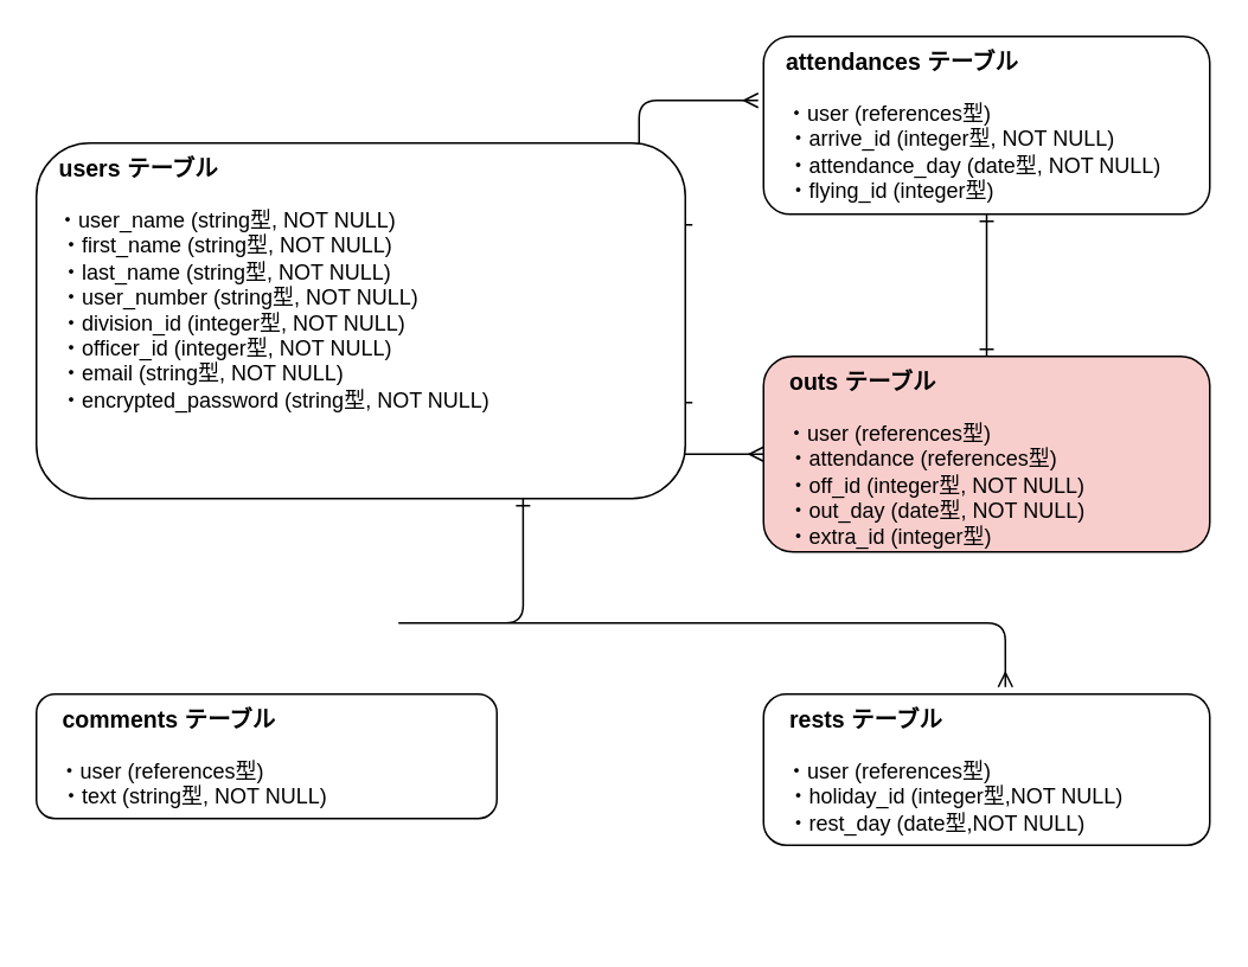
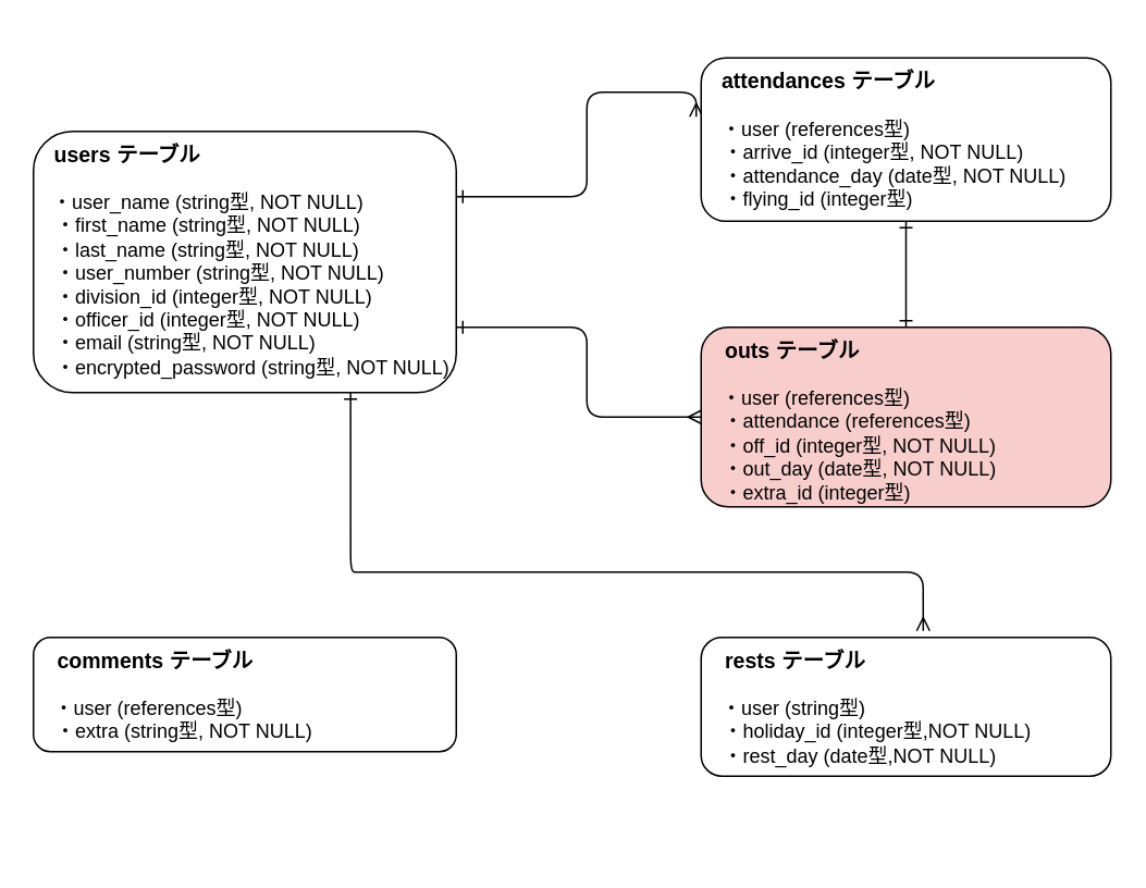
- <mxCell id="7" value="&lt;font style=&quot;font-size: 12px&quot;&gt;&lt;b&gt;&lt;span style=&quot;font-size: 11px&quot;&gt;　&lt;/span&gt;&lt;font style=&quot;font-size: 13px&quot;&gt;attendances&lt;/font&gt;&lt;font style=&quot;font-size: 13px&quot;&gt;&amp;nbsp;&lt;/font&gt;&lt;font style=&quot;font-size: 13px&quot;&gt;&lt;font style=&quot;font-size: 13px&quot;&gt;テーブル&lt;br&gt;&lt;/font&gt;&lt;/font&gt;&lt;/b&gt;&lt;font style=&quot;font-size: 12px&quot;&gt;&lt;br&gt;&lt;span style=&quot;font-size: 11px&quot;&gt;　&lt;/span&gt;&lt;font style=&quot;font-size: 12px&quot;&gt;・&lt;font style=&quot;font-size: 12px&quot;&gt;&lt;span&gt;user (references型)&lt;br&gt;&lt;/span&gt;&lt;/font&gt;　&lt;font style=&quot;font-size: 12px&quot;&gt;&lt;span&gt;・arrive_id&amp;nbsp;&lt;/span&gt;&lt;/font&gt;(integer型, NOT NULL)&lt;br&gt;　・&lt;font style=&quot;font-size: 12px&quot;&gt;attendance_day (date型, NOT NULL)&lt;/font&gt;&lt;br&gt;　・flying_id (integer型)&lt;br&gt;　&lt;/font&gt;&lt;/font&gt;&lt;/font&gt;&lt;font style=&quot;font-size: 12px&quot;&gt;&lt;font style=&quot;font-size: 12px&quot;&gt;&lt;br&gt;　&lt;br&gt;　&lt;br&gt;　&lt;/font&gt;&lt;br&gt;&lt;/font&gt;" style="whiteSpace=wrap;html=1;verticalAlign=top;align=left;fontFamily=Helvetica;rounded=1;" parent="1" vertex="1"><mxGeometry x="429" y="20" width="251" height="100" as="geometry" /></mxCell>
+ <mxCell id="7" value="&lt;font style=&quot;font-size: 12px&quot;&gt;&lt;b&gt;&lt;span style=&quot;font-size: 11px&quot;&gt;　&lt;/span&gt;&lt;font style=&quot;font-size: 13px&quot;&gt;attendances&lt;/font&gt;&lt;font style=&quot;font-size: 13px&quot;&gt;&amp;nbsp;&lt;/font&gt;&lt;font style=&quot;font-size: 13px&quot;&gt;&lt;font style=&quot;font-size: 13px&quot;&gt;テーブル&lt;br&gt;&lt;/font&gt;&lt;/font&gt;&lt;/b&gt;&lt;font style=&quot;font-size: 12px&quot;&gt;&lt;br&gt;&lt;span style=&quot;font-size: 11px&quot;&gt;　&lt;/span&gt;&lt;font style=&quot;font-size: 12px&quot;&gt;・&lt;font style=&quot;font-size: 12px&quot;&gt;&lt;span&gt;user (references型)&lt;br&gt;&lt;/span&gt;&lt;/font&gt;　&lt;font style=&quot;font-size: 12px&quot;&gt;&lt;span&gt;・arrive_id&amp;nbsp;&lt;/span&gt;&lt;/font&gt;(integer型, NOT NULL)&lt;br&gt;　・&lt;font style=&quot;font-size: 12px&quot;&gt;attendance_day (date型, NOT NULL)&lt;/font&gt;&lt;br&gt;　・flying_id (integer型)&lt;br&gt;　&lt;/font&gt;&lt;/font&gt;&lt;/font&gt;&lt;font style=&quot;font-size: 12px&quot;&gt;&lt;font style=&quot;font-size: 12px&quot;&gt;&lt;br&gt;　&lt;br&gt;　&lt;br&gt;　&lt;/font&gt;&lt;br&gt;&lt;/font&gt;" style="whiteSpace=wrap;html=1;verticalAlign=top;align=left;fontFamily=Helvetica;rounded=1;" parent="1" vertex="1"><mxGeometry x="429" y="35" width="251" height="100" as="geometry" /></mxCell>
- <mxCell id="5" value="&lt;font style=&quot;font-size: 12px&quot;&gt;&lt;span style=&quot;font-size: 11px&quot;&gt;　&lt;/span&gt;&lt;font style=&quot;font-size: 13px ; font-weight: bold&quot;&gt;&lt;font style=&quot;font-size: 13px&quot;&gt;users テーブル&lt;br&gt;&lt;/font&gt;&lt;/font&gt;&lt;font style=&quot;font-size: 10px&quot;&gt;　&lt;br&gt;　&lt;/font&gt;&lt;font style=&quot;font-size: 12px&quot;&gt;・user_name (string型, NOT NULL)&lt;br&gt;　・first_name (string型, NOT NULL)&lt;br&gt;　・last_name (string型, NOT NULL)&lt;br&gt;　・user_number (string型, NOT NULL)&lt;br&gt;　・division_id&amp;nbsp;(integer型, NOT NULL)&lt;br&gt;　・officer_id&amp;nbsp;(integer型, NOT NULL)&lt;br&gt;　・&lt;/font&gt;&lt;/font&gt;&lt;font style=&quot;font-size: 12px&quot;&gt;&lt;font style=&quot;font-size: 12px&quot;&gt;&lt;font style=&quot;font-size: 12px&quot;&gt;email (string型, NOT NULL)&lt;br&gt;&lt;/font&gt;　・&lt;/font&gt;&lt;/font&gt;&lt;font style=&quot;font-size: 12px&quot;&gt;&lt;font style=&quot;font-size: 12px&quot;&gt;&lt;font style=&quot;font-size: 12px&quot;&gt;encrypted_password (string型, NOT NULL)&lt;br&gt;　&lt;br&gt;&lt;/font&gt;&lt;span style=&quot;font-size: 11px&quot;&gt;　&lt;/span&gt;&lt;br&gt;&lt;span style=&quot;font-size: 11px&quot;&gt;　&lt;/span&gt;&lt;/font&gt;&lt;br&gt;&lt;/font&gt;" style="whiteSpace=wrap;html=1;verticalAlign=top;align=left;fontFamily=Helvetica;rounded=1;" parent="1" vertex="1"><mxGeometry x="20" y="80" width="365" height="200" as="geometry" /></mxCell>
+ <mxCell id="5" value="&lt;font style=&quot;font-size: 12px&quot;&gt;&lt;span style=&quot;font-size: 11px&quot;&gt;　&lt;/span&gt;&lt;font style=&quot;font-size: 13px ; font-weight: bold&quot;&gt;&lt;font style=&quot;font-size: 13px&quot;&gt;users テーブル&lt;br&gt;&lt;/font&gt;&lt;/font&gt;&lt;font style=&quot;font-size: 10px&quot;&gt;　&lt;br&gt;　&lt;/font&gt;&lt;font style=&quot;font-size: 12px&quot;&gt;・user_name (string型, NOT NULL)&lt;br&gt;　・first_name (string型, NOT NULL)&lt;br&gt;　・last_name (string型, NOT NULL)&lt;br&gt;　・user_number (string型, NOT NULL)&lt;br&gt;　・division_id&amp;nbsp;(integer型, NOT NULL)&lt;br&gt;　・officer_id&amp;nbsp;(integer型, NOT NULL)&lt;br&gt;　・&lt;/font&gt;&lt;/font&gt;&lt;font style=&quot;font-size: 12px&quot;&gt;&lt;font style=&quot;font-size: 12px&quot;&gt;&lt;font style=&quot;font-size: 12px&quot;&gt;email (string型, NOT NULL)&lt;br&gt;&lt;/font&gt;　・&lt;/font&gt;&lt;/font&gt;&lt;font style=&quot;font-size: 12px&quot;&gt;&lt;font style=&quot;font-size: 12px&quot;&gt;&lt;font style=&quot;font-size: 12px&quot;&gt;encrypted_password (string型, NOT NULL)&lt;br&gt;　&lt;br&gt;&lt;/font&gt;&lt;span style=&quot;font-size: 11px&quot;&gt;　&lt;/span&gt;&lt;br&gt;&lt;span style=&quot;font-size: 11px&quot;&gt;　&lt;/span&gt;&lt;/font&gt;&lt;br&gt;&lt;/font&gt;" style="whiteSpace=wrap;html=1;verticalAlign=top;align=left;fontFamily=Helvetica;rounded=1;" parent="1" vertex="1"><mxGeometry x="20" y="80" width="259" height="160" as="geometry" /></mxCell>
- <mxCell id="10" value="&lt;font style=&quot;font-size: 12px&quot;&gt;&lt;b style=&quot;font-size: 13px&quot;&gt;&lt;span&gt;　comments&lt;/span&gt;&lt;font style=&quot;font-size: 13px&quot;&gt;&amp;nbsp;&lt;/font&gt;&lt;font style=&quot;font-size: 13px&quot;&gt;&lt;font style=&quot;font-size: 13px&quot;&gt;テーブル&lt;br&gt;&lt;/font&gt;&lt;/font&gt;&lt;/b&gt;&lt;font style=&quot;font-size: 12px&quot;&gt;&lt;br&gt;&lt;span style=&quot;font-size: 11px&quot;&gt;　&lt;/span&gt;&lt;font style=&quot;font-size: 12px&quot;&gt;・&lt;font style=&quot;font-size: 12px&quot;&gt;&lt;span&gt;user (references型)&lt;br&gt;&lt;/span&gt;&lt;/font&gt;　&lt;font style=&quot;font-size: 12px&quot;&gt;&lt;span&gt;・text&amp;nbsp;&lt;/span&gt;&lt;/font&gt;(string型, NOT NULL)&lt;br&gt;　&lt;br&gt;　&lt;/font&gt;&lt;/font&gt;&lt;/font&gt;&lt;font style=&quot;font-size: 12px&quot;&gt;&lt;font style=&quot;font-size: 12px&quot;&gt;&lt;br&gt;　&lt;br&gt;　&lt;br&gt;　&lt;/font&gt;&lt;br&gt;&lt;/font&gt;" style="whiteSpace=wrap;html=1;verticalAlign=top;align=left;fontFamily=Helvetica;rounded=1;" parent="1" vertex="1"><mxGeometry x="20" y="390" width="259" height="70" as="geometry" /></mxCell>
+ <mxCell id="10" value="&lt;font style=&quot;font-size: 12px&quot;&gt;&lt;b style=&quot;font-size: 13px&quot;&gt;&lt;span&gt;　comments&lt;/span&gt;&lt;font style=&quot;font-size: 13px&quot;&gt;&amp;nbsp;&lt;/font&gt;&lt;font style=&quot;font-size: 13px&quot;&gt;&lt;font style=&quot;font-size: 13px&quot;&gt;テーブル&lt;br&gt;&lt;/font&gt;&lt;/font&gt;&lt;/b&gt;&lt;font style=&quot;font-size: 12px&quot;&gt;&lt;br&gt;&lt;span style=&quot;font-size: 11px&quot;&gt;　&lt;/span&gt;&lt;font style=&quot;font-size: 12px&quot;&gt;・&lt;font style=&quot;font-size: 12px&quot;&gt;&lt;span&gt;user (references型)&lt;br&gt;&lt;/span&gt;&lt;/font&gt;　&lt;font style=&quot;font-size: 12px&quot;&gt;&lt;span&gt;・extra&amp;nbsp;&lt;/span&gt;&lt;/font&gt;(string型, NOT NULL)&lt;br&gt;　&lt;br&gt;　&lt;/font&gt;&lt;/font&gt;&lt;/font&gt;&lt;font style=&quot;font-size: 12px&quot;&gt;&lt;font style=&quot;font-size: 12px&quot;&gt;&lt;br&gt;　&lt;br&gt;　&lt;br&gt;　&lt;/font&gt;&lt;br&gt;&lt;/font&gt;" style="whiteSpace=wrap;html=1;verticalAlign=top;align=left;fontFamily=Helvetica;rounded=1;" parent="1" vertex="1"><mxGeometry x="20" y="390" width="259" height="70" as="geometry" /></mxCell>
- <mxCell id="9" value="&lt;font style=&quot;font-size: 12px&quot;&gt;&lt;b style=&quot;font-size: 13px&quot;&gt;&lt;span&gt;　rests&lt;/span&gt;&lt;font style=&quot;font-size: 13px&quot;&gt;&amp;nbsp;&lt;/font&gt;&lt;font style=&quot;font-size: 13px&quot;&gt;&lt;font style=&quot;font-size: 13px&quot;&gt;テーブル&lt;br&gt;&lt;/font&gt;&lt;/font&gt;&lt;/b&gt;&lt;font style=&quot;font-size: 12px&quot;&gt;&lt;br&gt;&lt;span style=&quot;font-size: 11px&quot;&gt;　&lt;/span&gt;&lt;font style=&quot;font-size: 12px&quot;&gt;・&lt;font style=&quot;font-size: 12px&quot;&gt;&lt;span&gt;user (references型)&lt;br&gt;&lt;/span&gt;&lt;/font&gt;　&lt;font style=&quot;font-size: 12px&quot;&gt;&lt;span&gt;・holiday_id&amp;nbsp;&lt;/span&gt;&lt;/font&gt;(integer型,NOT NULL)&lt;br&gt;　・rest&lt;font style=&quot;font-size: 12px&quot;&gt;_day (date型,NOT NULL)&lt;/font&gt;&lt;br&gt;　&lt;br&gt;　&lt;/font&gt;&lt;/font&gt;&lt;/font&gt;&lt;font style=&quot;font-size: 12px&quot;&gt;&lt;font style=&quot;font-size: 12px&quot;&gt;&lt;br&gt;　&lt;br&gt;　&lt;br&gt;　&lt;/font&gt;&lt;br&gt;&lt;/font&gt;" style="whiteSpace=wrap;html=1;verticalAlign=top;align=left;fontFamily=Helvetica;rounded=1;" parent="1" vertex="1"><mxGeometry x="429" y="390" width="251" height="85" as="geometry" /></mxCell>
+ <mxCell id="9" value="&lt;font style=&quot;font-size: 12px&quot;&gt;&lt;b style=&quot;font-size: 13px&quot;&gt;&lt;span&gt;　rests&lt;/span&gt;&lt;font style=&quot;font-size: 13px&quot;&gt;&amp;nbsp;&lt;/font&gt;&lt;font style=&quot;font-size: 13px&quot;&gt;&lt;font style=&quot;font-size: 13px&quot;&gt;テーブル&lt;br&gt;&lt;/font&gt;&lt;/font&gt;&lt;/b&gt;&lt;font style=&quot;font-size: 12px&quot;&gt;&lt;br&gt;&lt;span style=&quot;font-size: 11px&quot;&gt;　&lt;/span&gt;&lt;font style=&quot;font-size: 12px&quot;&gt;・&lt;font style=&quot;font-size: 12px&quot;&gt;&lt;span&gt;user (string型)&lt;br&gt;&lt;/span&gt;&lt;/font&gt;　&lt;font style=&quot;font-size: 12px&quot;&gt;&lt;span&gt;・holiday_id&amp;nbsp;&lt;/span&gt;&lt;/font&gt;(integer型,NOT NULL)&lt;br&gt;　・rest&lt;font style=&quot;font-size: 12px&quot;&gt;_day (date型,NOT NULL)&lt;/font&gt;&lt;br&gt;　&lt;br&gt;　&lt;/font&gt;&lt;/font&gt;&lt;/font&gt;&lt;font style=&quot;font-size: 12px&quot;&gt;&lt;font style=&quot;font-size: 12px&quot;&gt;&lt;br&gt;　&lt;br&gt;　&lt;br&gt;　&lt;/font&gt;&lt;br&gt;&lt;/font&gt;" style="whiteSpace=wrap;html=1;verticalAlign=top;align=left;fontFamily=Helvetica;rounded=1;" parent="1" vertex="1"><mxGeometry x="429" y="390" width="251" height="85" as="geometry" /></mxCell>
